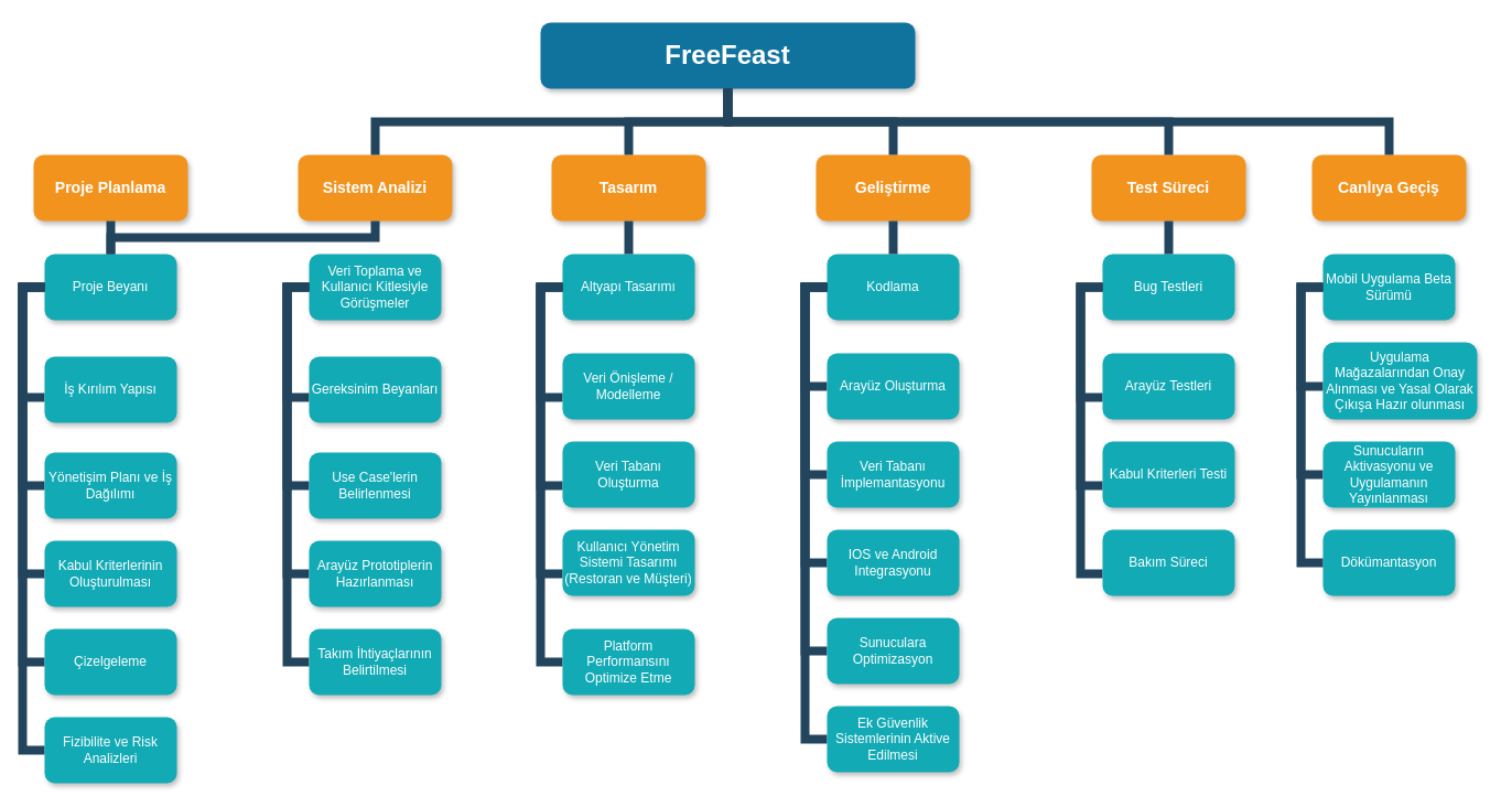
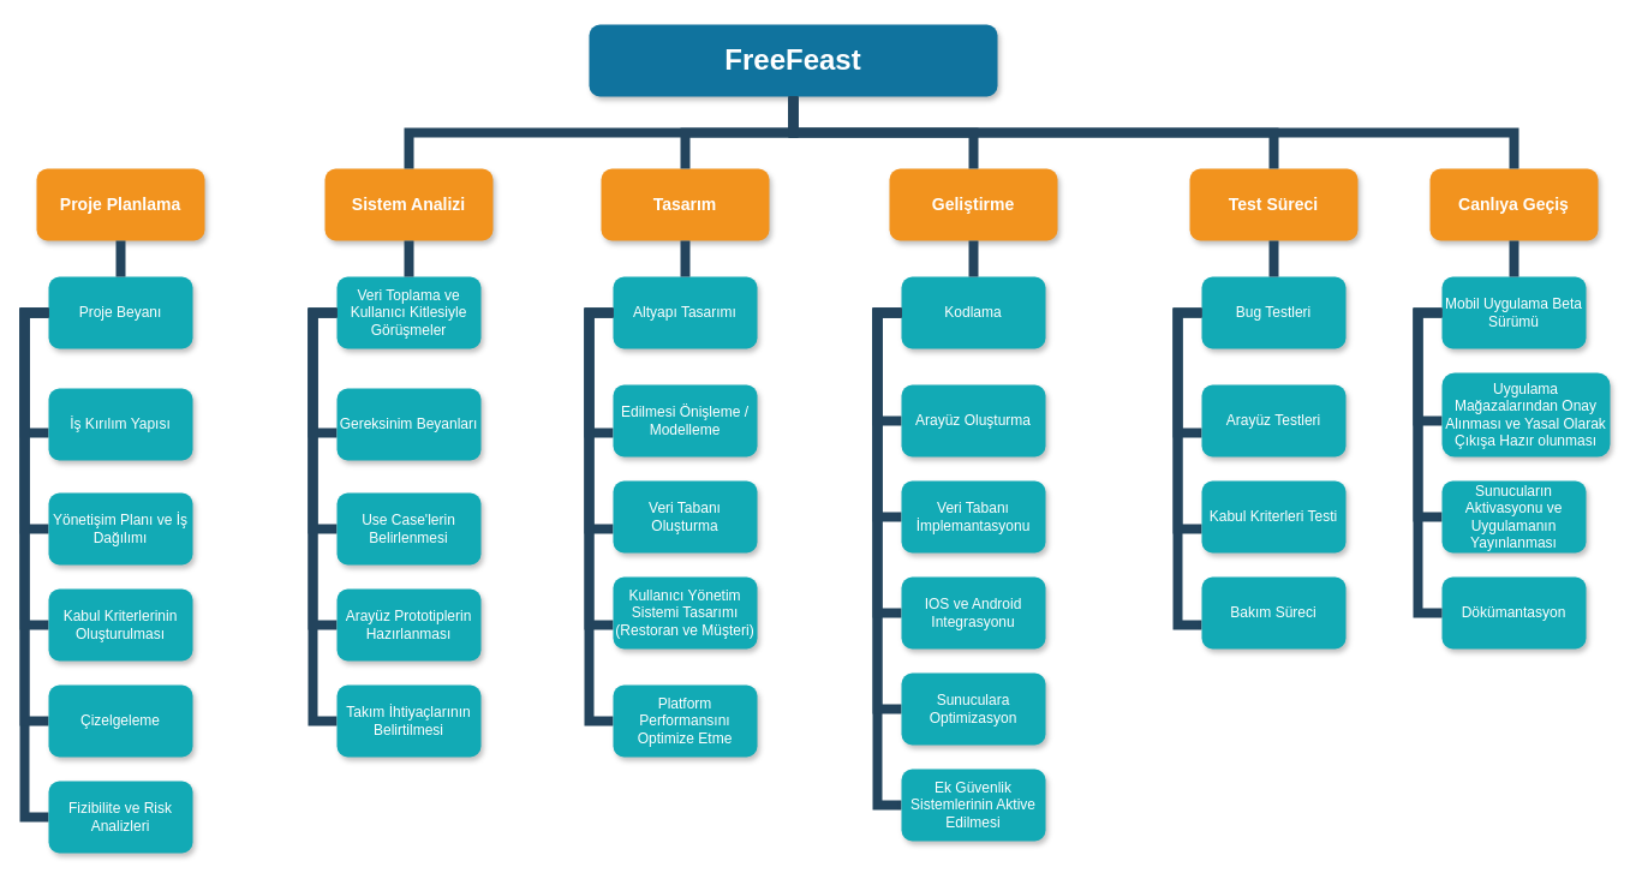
- <mxCell id="17" value="" style="edgeStyle=elbowEdgeStyle;elbow=vertical;rounded=0;fontColor=#000000;endArrow=none;endFill=0;strokeWidth=8;strokeColor=#23445D;" parent="1" source="4" target="9" edge="1"><mxGeometry width="100" height="100" relative="1" as="geometry"><mxPoint x="-20" y="210" as="sourcePoint" /><mxPoint x="-120" y="280" as="targetPoint" /></mxGeometry></mxCell>
+ <mxCell id="17" value="" style="edgeStyle=elbowEdgeStyle;elbow=vertical;rounded=0;fontColor=#000000;endArrow=none;endFill=0;strokeWidth=8;strokeColor=#23445D;" parent="1" source="4" target="10" edge="1"><mxGeometry width="100" height="100" relative="1" as="geometry"><mxPoint x="-20" y="210" as="sourcePoint" /><mxPoint x="-120" y="280" as="targetPoint" /></mxGeometry></mxCell>
+ <mxCell id="43" value="" style="edgeStyle=elbowEdgeStyle;elbow=vertical;rounded=0;fontColor=#000000;endArrow=none;endFill=0;strokeWidth=8;strokeColor=#23445D;" parent="1" source="5" target="37" edge="1"><mxGeometry width="100" height="100" relative="1" as="geometry"><mxPoint x="1190" y="260" as="sourcePoint" /><mxPoint x="1290" y="160" as="targetPoint" /></mxGeometry></mxCell>
- <mxCell id="58" value="Veri Önişleme / Modelleme" style="whiteSpace=wrap;rounded=1;fillColor=#12AAB5;strokeColor=none;shadow=1;fontColor=#FFFFFF;" parent="1" vertex="1"><mxGeometry x="510" y="320" width="120" height="60" as="geometry" /></mxCell>
+ <mxCell id="58" value="Edilmesi Önişleme / Modelleme" style="whiteSpace=wrap;rounded=1;fillColor=#12AAB5;strokeColor=none;shadow=1;fontColor=#FFFFFF;" parent="1" vertex="1"><mxGeometry x="510" y="320" width="120" height="60" as="geometry" /></mxCell>
